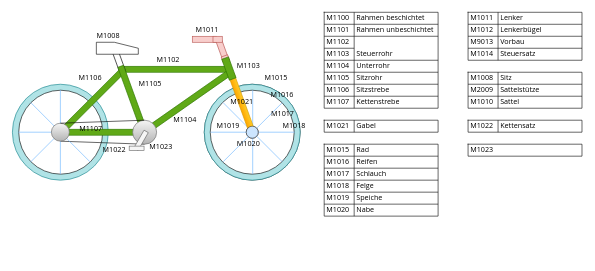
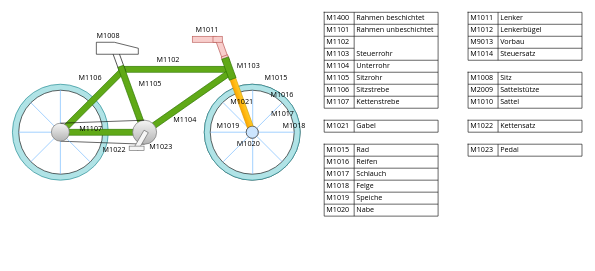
- <mxCell id="66" value="M1100" style="shape=partialRectangle;html=1;whiteSpace=wrap;connectable=0;fillColor=none;top=0;left=0;bottom=0;right=0;overflow=hidden;fontStyle=0;fontFamily=Open Sans;align=left;spacingLeft=2;" parent="65" vertex="1"><mxGeometry width="50" height="20" as="geometry" /></mxCell>
+ <mxCell id="66" value="M1400" style="shape=partialRectangle;html=1;whiteSpace=wrap;connectable=0;fillColor=none;top=0;left=0;bottom=0;right=0;overflow=hidden;fontStyle=0;fontFamily=Open Sans;align=left;spacingLeft=2;" parent="65" vertex="1"><mxGeometry width="50" height="20" as="geometry" /></mxCell>
+ <mxCell id="137" value="Pedal" style="shape=partialRectangle;html=1;whiteSpace=wrap;connectable=0;fillColor=none;top=0;left=0;bottom=0;right=0;overflow=hidden;fontStyle=0;fontFamily=Open Sans;align=left;spacingLeft=2;" parent="135" vertex="1"><mxGeometry x="50" width="140" height="20" as="geometry" /></mxCell>
